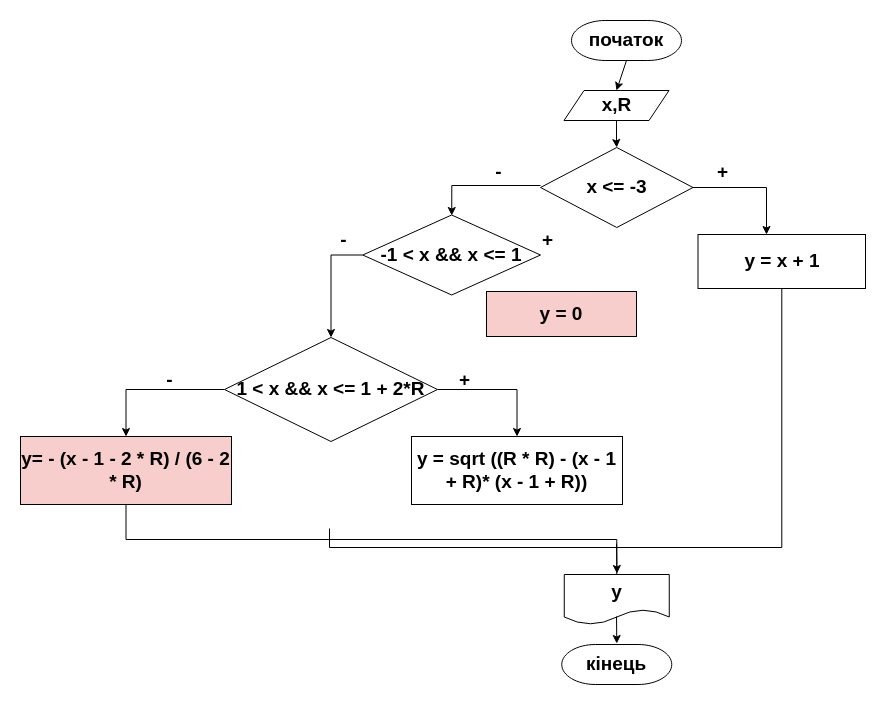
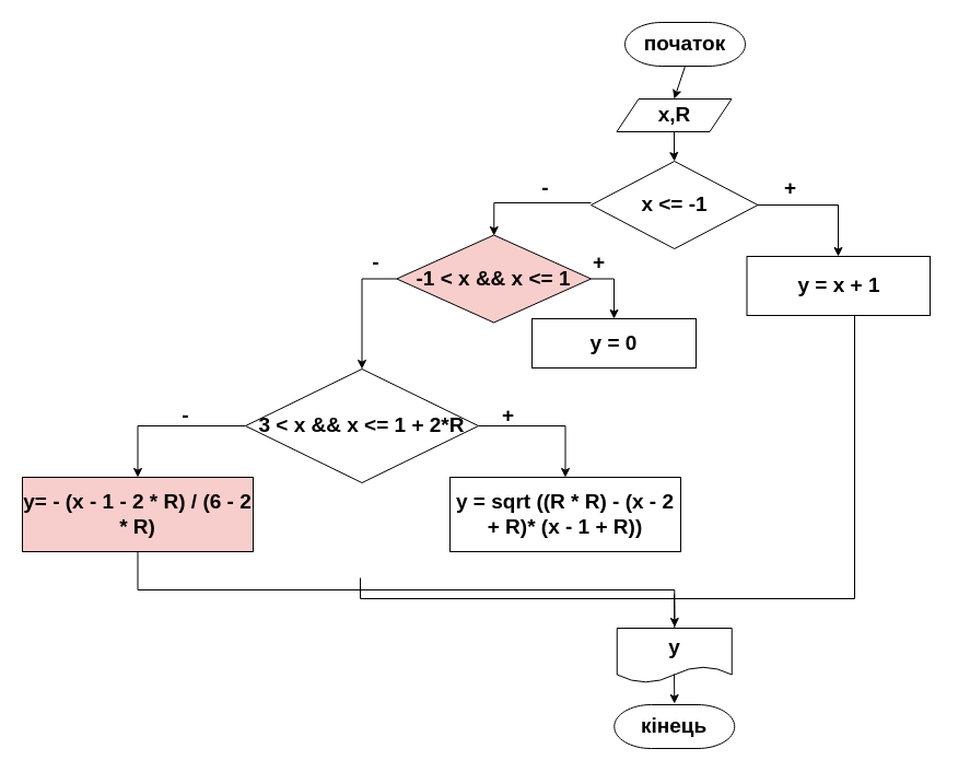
- <mxCell id="6" value="x &amp;lt;= -3" style="rhombus;whiteSpace=wrap;html=1;fontStyle=1;fontSize=19;" parent="1" vertex="1"><mxGeometry x="540" y="147" width="152.5" height="80" as="geometry" /></mxCell>
+ <mxCell id="6" value="x &amp;lt;= -1" style="rhombus;whiteSpace=wrap;html=1;fontStyle=1;fontSize=19;" parent="1" vertex="1"><mxGeometry x="540" y="147" width="152.5" height="80" as="geometry" /></mxCell>
- <mxCell id="13" value="-1 &amp;lt; x &amp;amp;&amp;amp; x &amp;lt;= 1" style="rhombus;whiteSpace=wrap;html=1;fontStyle=1;fontSize=19;" parent="1" vertex="1"><mxGeometry x="362.25" y="214.5" width="177.75" height="80" as="geometry" /></mxCell>
+ <mxCell id="13" value="-1 &amp;lt; x &amp;amp;&amp;amp; x &amp;lt;= 1" style="rhombus;whiteSpace=wrap;html=1;fontStyle=1;fontSize=19;fillColor=#f8cecc;" parent="1" vertex="1"><mxGeometry x="362.25" y="214.5" width="177.75" height="80" as="geometry" /></mxCell>
+ <mxCell id="11" value="" style="edgeStyle=orthogonalEdgeStyle;rounded=0;orthogonalLoop=1;jettySize=auto;html=1;strokeColor=default;fontStyle=1;fontSize=19;exitX=1;exitY=0.5;exitDx=0;exitDy=0;" parent="1" source="13" target="14" edge="1"><mxGeometry relative="1" as="geometry" /></mxCell>
- <mxCell id="8" value="y = x + 1" style="whiteSpace=wrap;html=1;fontStyle=1;fontSize=19;" parent="1" vertex="1"><mxGeometry x="697.5" y="234" width="167.5" height="54" as="geometry" /></mxCell>
+ <mxCell id="8" value="y = x + 1" style="whiteSpace=wrap;html=1;fontStyle=1;fontSize=19;" parent="1" vertex="1"><mxGeometry x="682.5" y="234" width="167.5" height="54" as="geometry" /></mxCell>
- <mxCell id="14" value="y = 0" style="whiteSpace=wrap;html=1;fontStyle=1;fontSize=19;fillColor=#f8cecc;" parent="1" vertex="1"><mxGeometry x="486" y="291" width="150" height="45" as="geometry" /></mxCell>
+ <mxCell id="14" value="y = 0" style="whiteSpace=wrap;html=1;fontStyle=1;fontSize=19;" parent="1" vertex="1"><mxGeometry x="486" y="291" width="150" height="45" as="geometry" /></mxCell>
- <mxCell id="24" value="1 &amp;lt; x &amp;amp;&amp;amp; x &amp;lt;= 1 + 2*R" style="rhombus;whiteSpace=wrap;html=1;fontSize=19;fontStyle=1;" vertex="1" parent="1"><mxGeometry x="224" y="337" width="213" height="104" as="geometry" /></mxCell>
+ <mxCell id="24" value="3 &amp;lt; x &amp;amp;&amp;amp; x &amp;lt;= 1 + 2*R" style="rhombus;whiteSpace=wrap;html=1;fontSize=19;fontStyle=1;" vertex="1" parent="1"><mxGeometry x="224" y="337" width="213" height="104" as="geometry" /></mxCell>
- <mxCell id="25" value="y = sqrt ((R * R) - (x - 1 + R)* (x - 1 + R))" style="whiteSpace=wrap;html=1;fontSize=19;fontStyle=1;" vertex="1" parent="1"><mxGeometry x="411" y="436" width="211" height="68" as="geometry" /></mxCell>
+ <mxCell id="25" value="y = sqrt ((R * R) - (x - 2 + R)* (x - 1 + R))" style="whiteSpace=wrap;html=1;fontSize=19;fontStyle=1;" vertex="1" parent="1"><mxGeometry x="411" y="436" width="211" height="68" as="geometry" /></mxCell>
